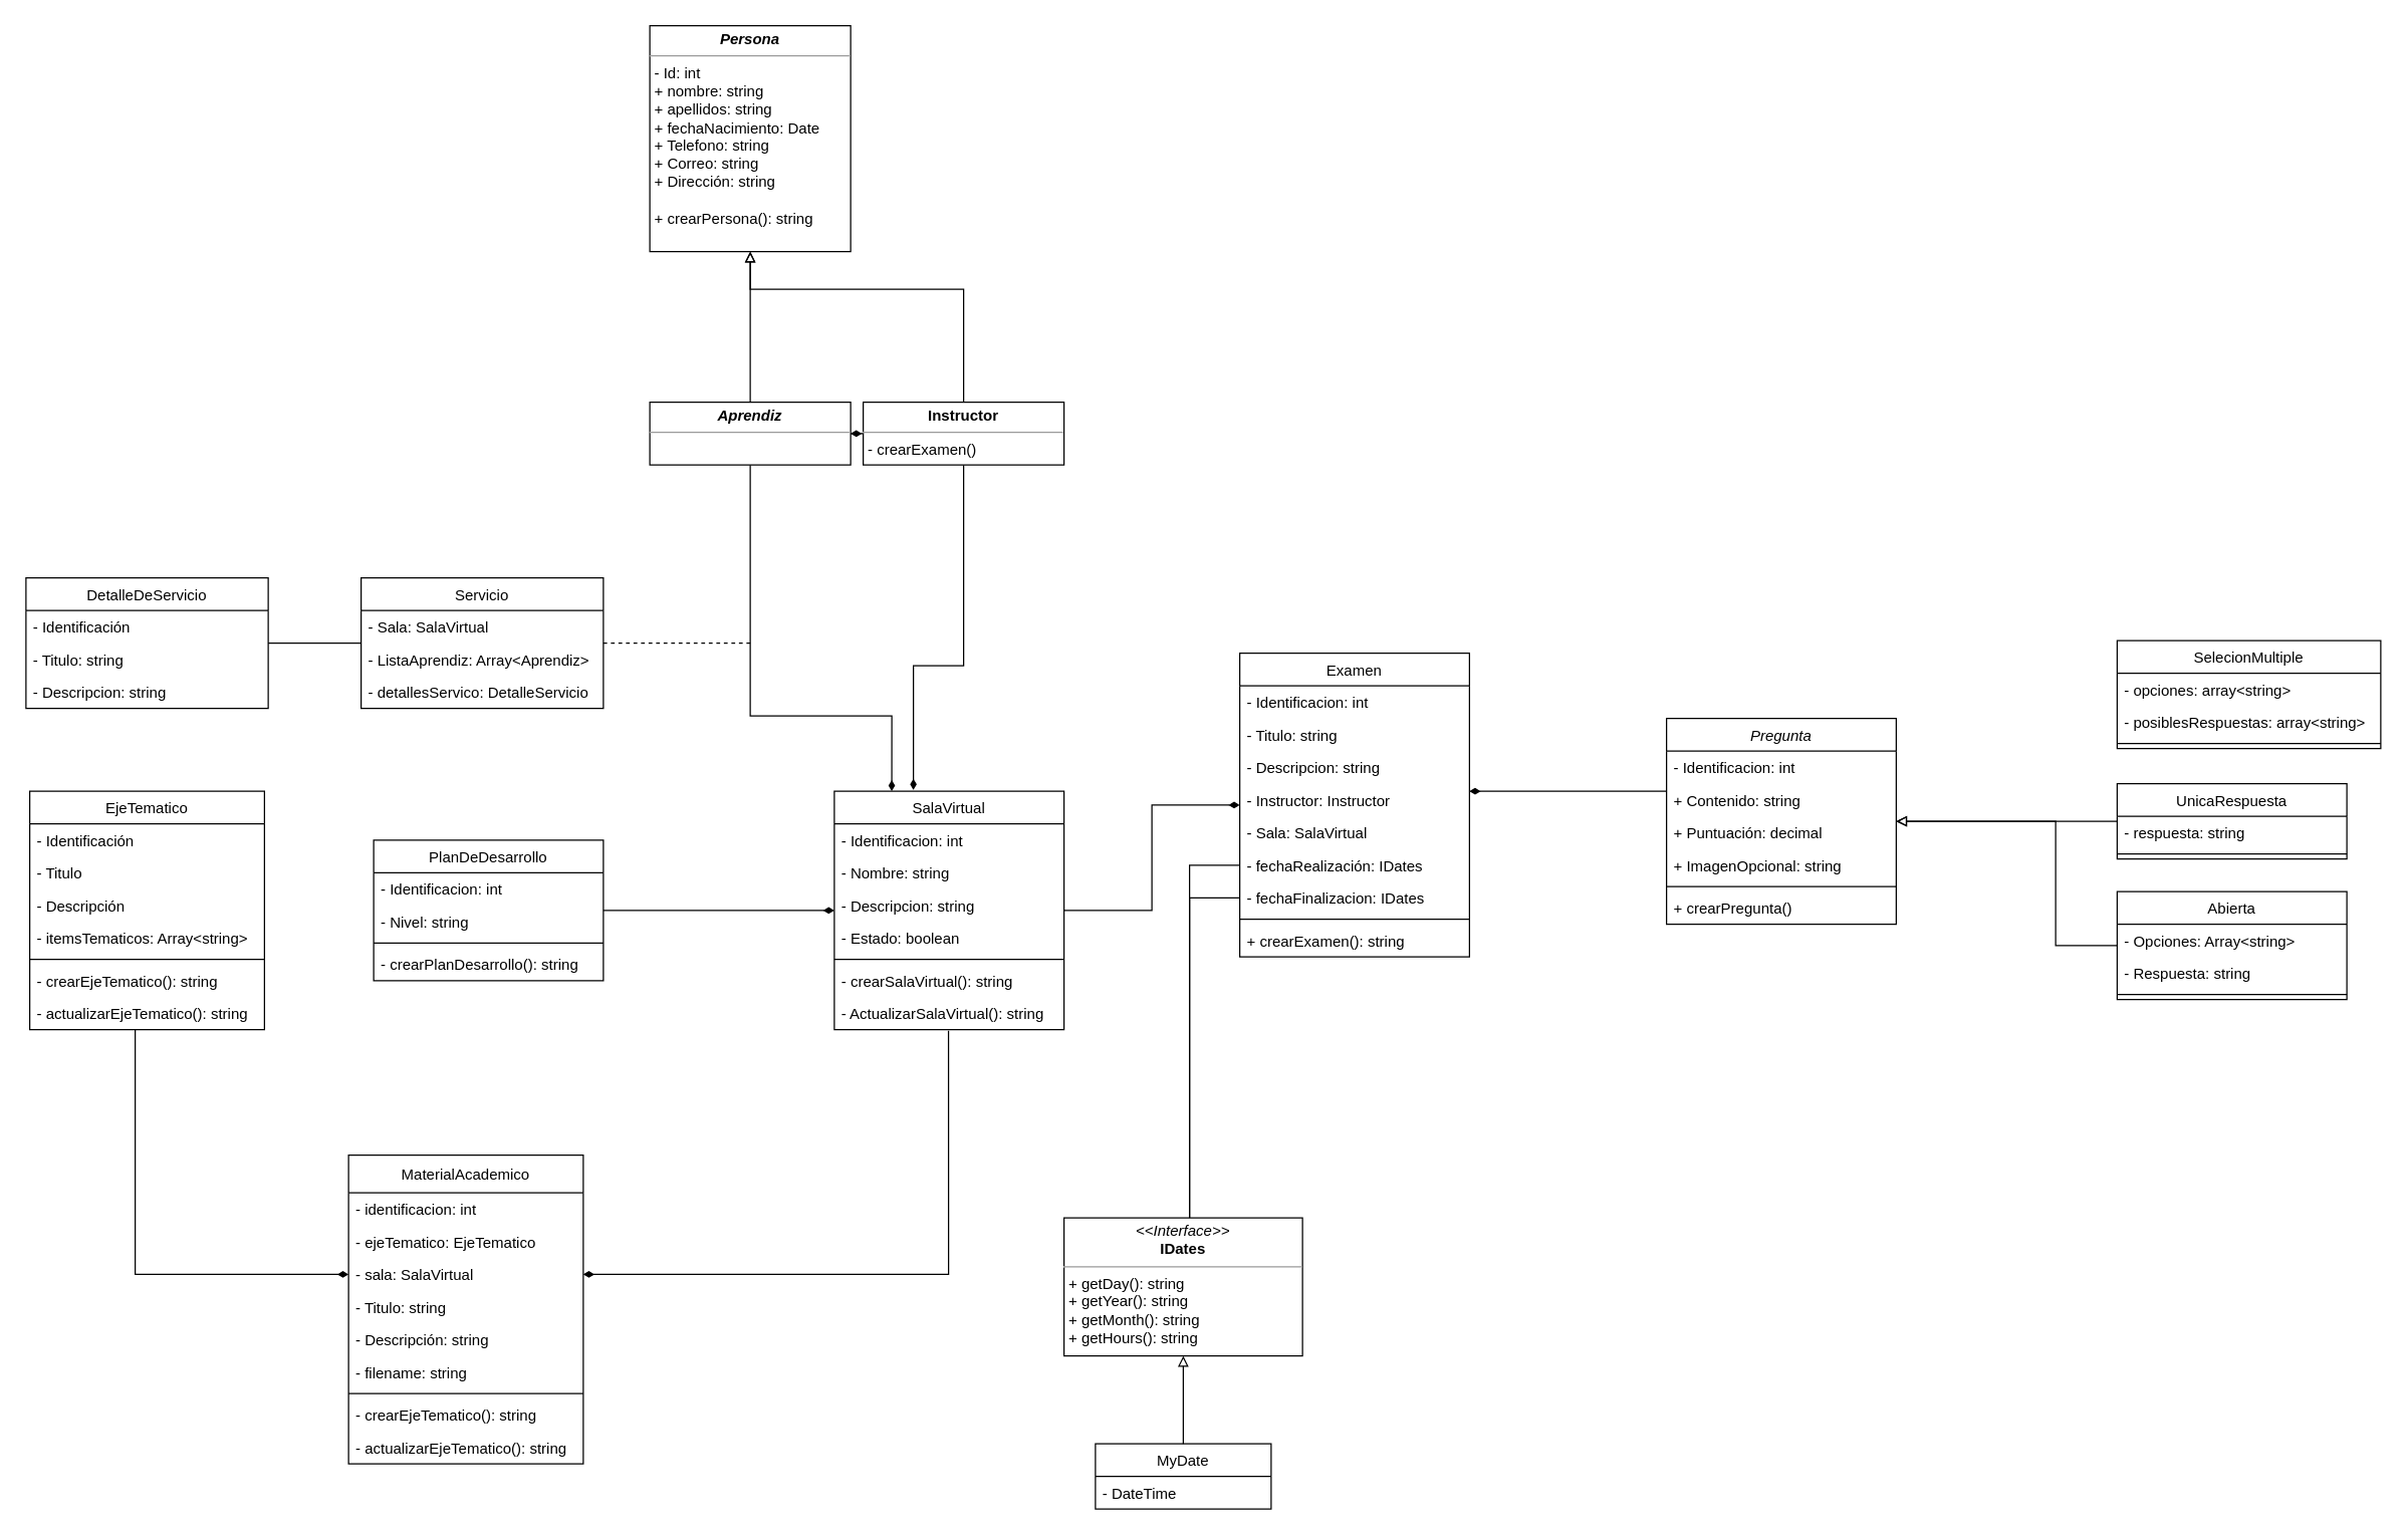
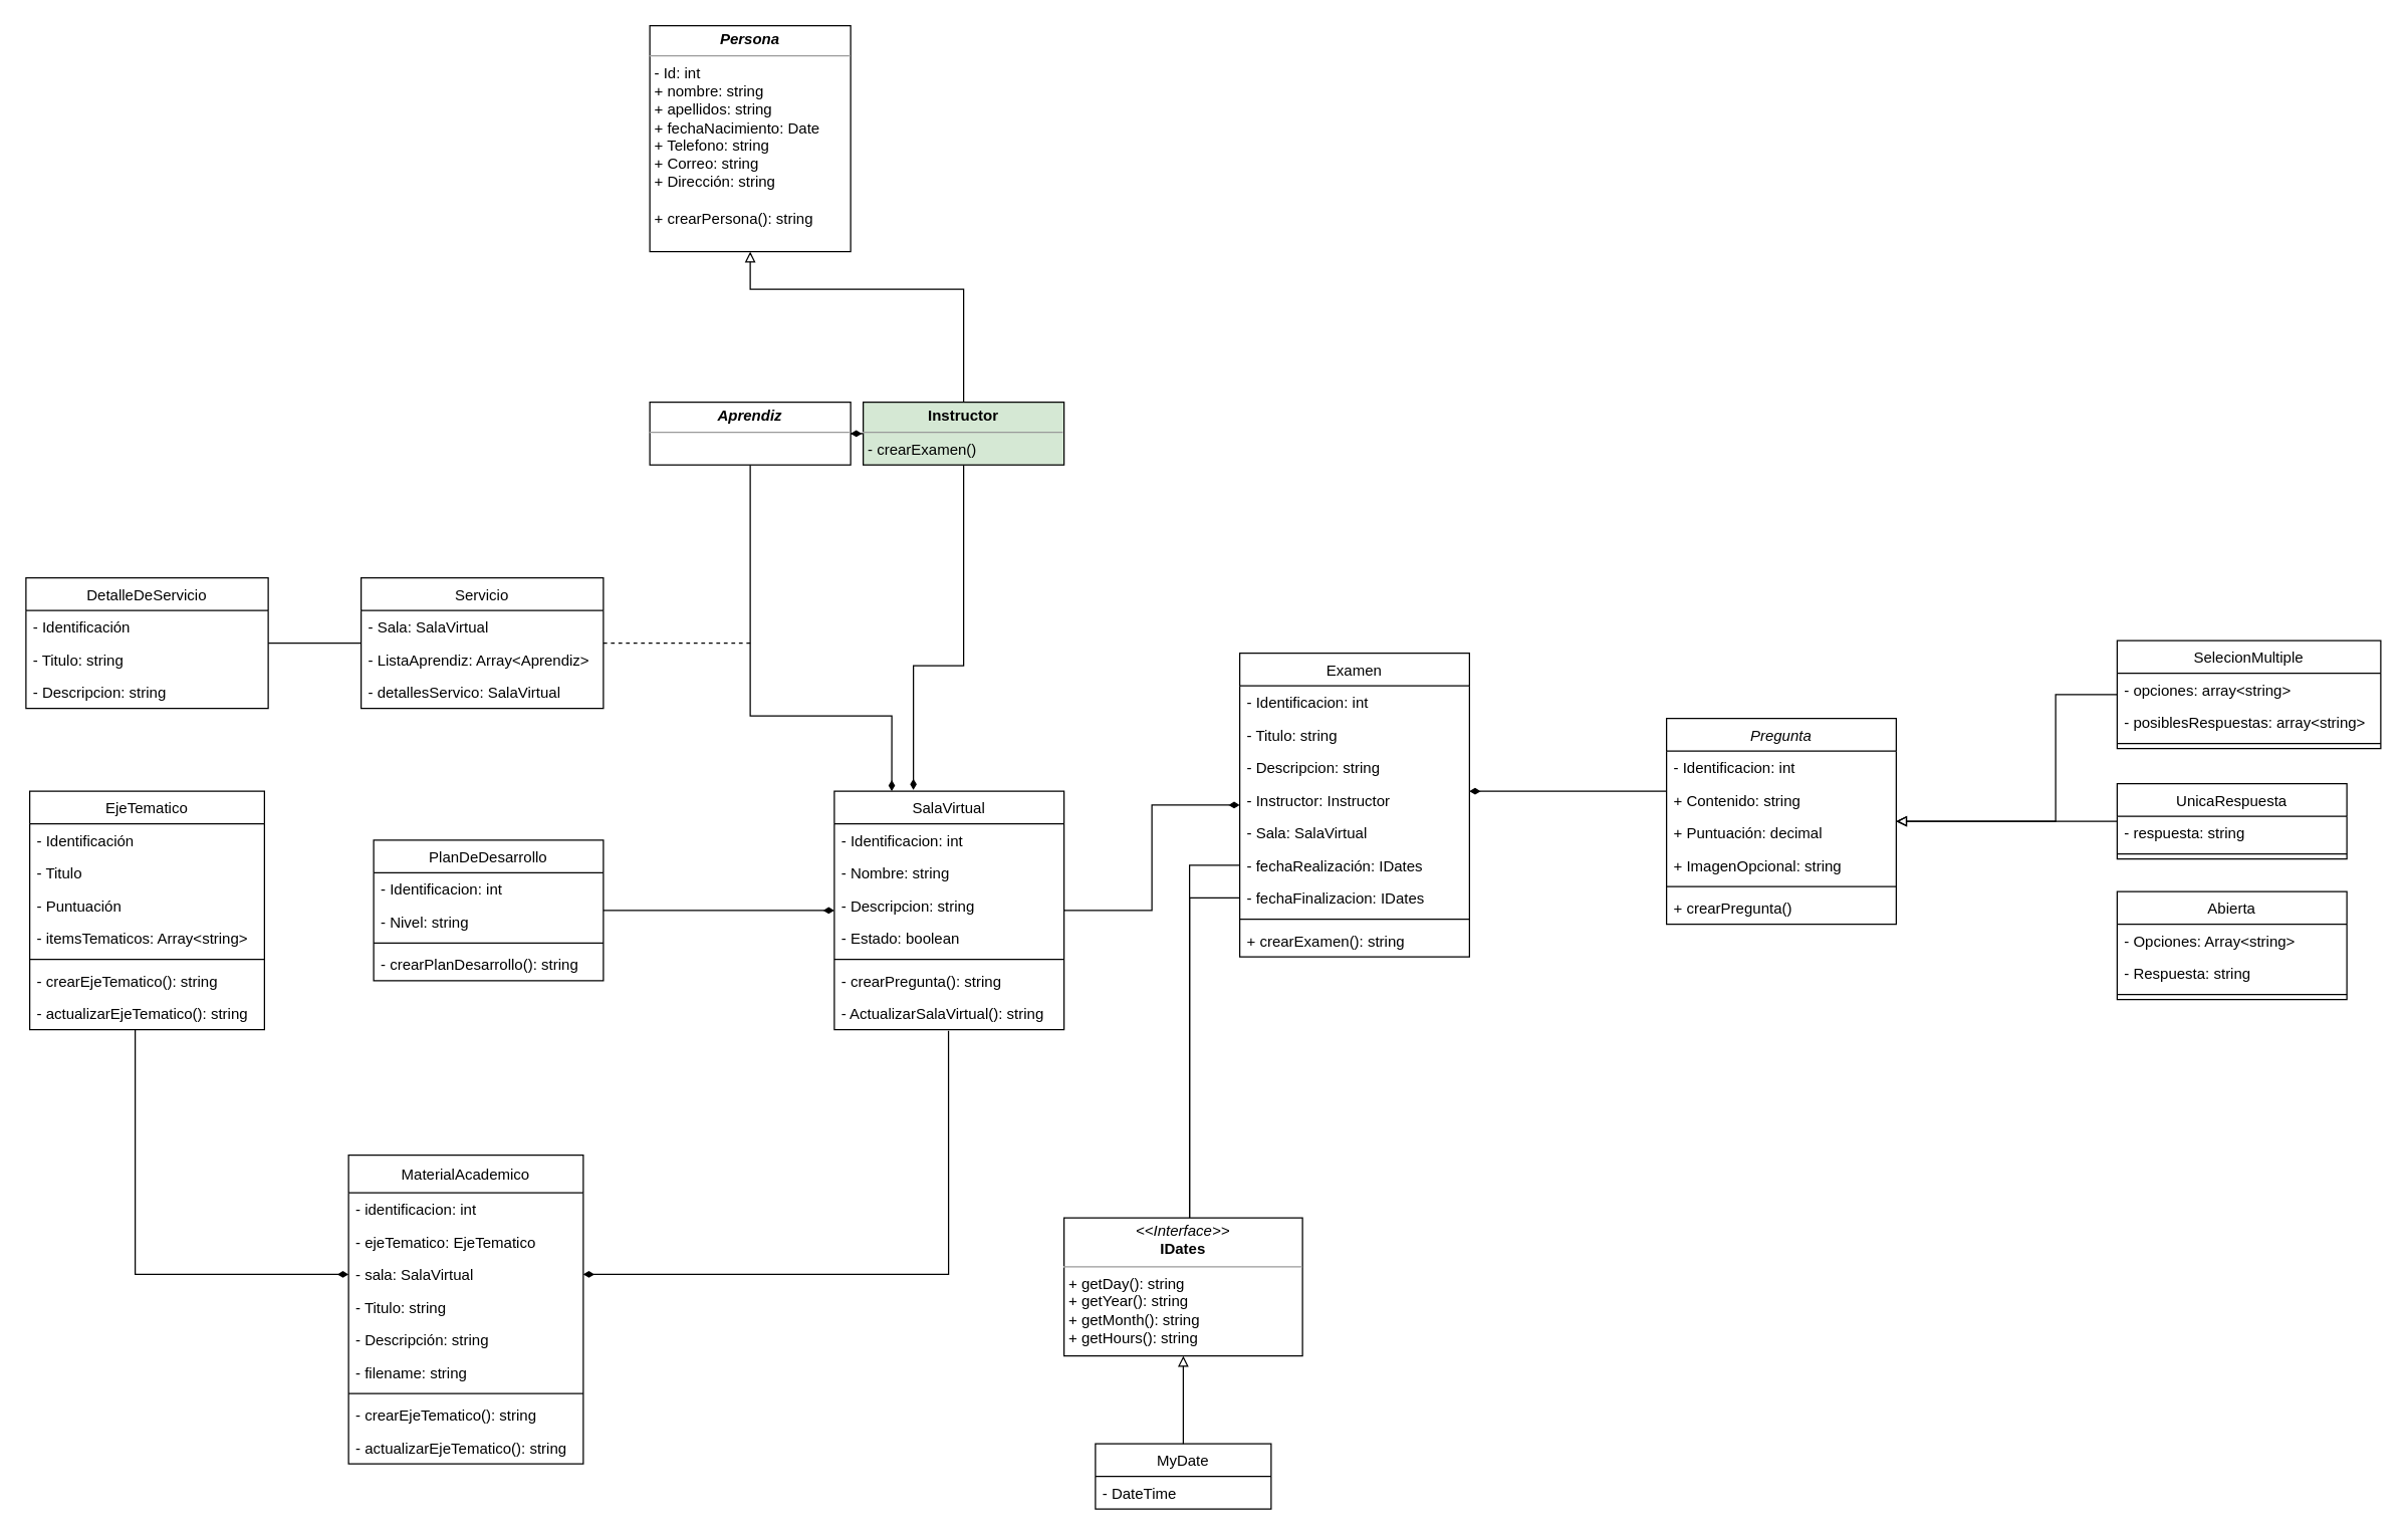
- <mxCell id="2" value="" style="edgeStyle=orthogonalEdgeStyle;rounded=0;orthogonalLoop=1;jettySize=auto;html=1;endArrow=none;endFill=0;startArrow=block;startFill=0;strokeWidth=1;" parent="1" source="4" target="9" edge="1"><mxGeometry relative="1" as="geometry" /></mxCell>
- <mxCell id="7" value="&lt;p style=&quot;margin: 0px ; margin-top: 4px ; text-align: center&quot;&gt;&lt;b&gt;Instructor&lt;/b&gt;&lt;/p&gt;&lt;hr size=&quot;1&quot;&gt;&lt;p style=&quot;box-sizing: content-box ; margin: 4px 0px 0px ; padding: 0px ; text-align: center&quot;&gt;&lt;/p&gt;&lt;p style=&quot;box-sizing: content-box ; margin: 0px 0px 0px 4px ; padding: 0px&quot;&gt;- crearExamen()&lt;/p&gt;" style="verticalAlign=top;align=left;overflow=fill;fontSize=12;fontFamily=Helvetica;html=1;" parent="1" vertex="1"><mxGeometry x="687" y="320" width="160" height="50" as="geometry" /></mxCell>
+ <mxCell id="7" value="&lt;p style=&quot;margin: 0px ; margin-top: 4px ; text-align: center&quot;&gt;&lt;b&gt;Instructor&lt;/b&gt;&lt;/p&gt;&lt;hr size=&quot;1&quot;&gt;&lt;p style=&quot;box-sizing: content-box ; margin: 4px 0px 0px ; padding: 0px ; text-align: center&quot;&gt;&lt;/p&gt;&lt;p style=&quot;box-sizing: content-box ; margin: 0px 0px 0px 4px ; padding: 0px&quot;&gt;- crearExamen()&lt;/p&gt;" style="verticalAlign=top;align=left;overflow=fill;fontSize=12;fontFamily=Helvetica;html=1;fillColor=#d5e8d4;" parent="1" vertex="1"><mxGeometry x="687" y="320" width="160" height="50" as="geometry" /></mxCell>
- <mxCell id="30" value="- detallesServico: DetalleServicio" style="text;strokeColor=none;fillColor=none;align=left;verticalAlign=top;spacingLeft=4;spacingRight=4;overflow=hidden;rotatable=0;points=[[0,0.5],[1,0.5]];portConstraint=eastwest;" parent="27" vertex="1"><mxGeometry y="78" width="193" height="26" as="geometry" /></mxCell>
+ <mxCell id="30" value="- detallesServico: SalaVirtual" style="text;strokeColor=none;fillColor=none;align=left;verticalAlign=top;spacingLeft=4;spacingRight=4;overflow=hidden;rotatable=0;points=[[0,0.5],[1,0.5]];portConstraint=eastwest;" parent="27" vertex="1"><mxGeometry y="78" width="193" height="26" as="geometry" /></mxCell>
+ <mxCell id="72" value="" style="edgeStyle=orthogonalEdgeStyle;rounded=0;orthogonalLoop=1;jettySize=auto;html=1;startArrow=block;startFill=0;endArrow=none;endFill=0;strokeWidth=1;" parent="1" source="75" target="89" edge="1"><mxGeometry relative="1" as="geometry"><Array as="points"><mxPoint x="1637" y="654" /></Array></mxGeometry></mxCell>
- <mxCell id="35" value="- Descripción" style="text;strokeColor=none;fillColor=none;align=left;verticalAlign=top;spacingLeft=4;spacingRight=4;overflow=hidden;rotatable=0;points=[[0,0.5],[1,0.5]];portConstraint=eastwest;" parent="32" vertex="1"><mxGeometry y="78" width="187" height="26" as="geometry" /></mxCell>
+ <mxCell id="35" value="- Puntuación" style="text;strokeColor=none;fillColor=none;align=left;verticalAlign=top;spacingLeft=4;spacingRight=4;overflow=hidden;rotatable=0;points=[[0,0.5],[1,0.5]];portConstraint=eastwest;" parent="32" vertex="1"><mxGeometry y="78" width="187" height="26" as="geometry" /></mxCell>
- <mxCell id="73" value="" style="edgeStyle=orthogonalEdgeStyle;rounded=0;orthogonalLoop=1;jettySize=auto;html=1;startArrow=block;startFill=0;endArrow=none;endFill=0;strokeWidth=1;" parent="1" source="75" target="85" edge="1"><mxGeometry relative="1" as="geometry"><Array as="points"><mxPoint x="1637" y="654" /></Array></mxGeometry></mxCell>
- <mxCell id="18" value="- crearSalaVirtual(): string" style="text;strokeColor=none;fillColor=none;align=left;verticalAlign=top;spacingLeft=4;spacingRight=4;overflow=hidden;rotatable=0;points=[[0,0.5],[1,0.5]];portConstraint=eastwest;" parent="12" vertex="1"><mxGeometry y="138" width="183" height="26" as="geometry" /></mxCell>
+ <mxCell id="18" value="- crearPregunta(): string" style="text;strokeColor=none;fillColor=none;align=left;verticalAlign=top;spacingLeft=4;spacingRight=4;overflow=hidden;rotatable=0;points=[[0,0.5],[1,0.5]];portConstraint=eastwest;" parent="12" vertex="1"><mxGeometry y="138" width="183" height="26" as="geometry" /></mxCell>
